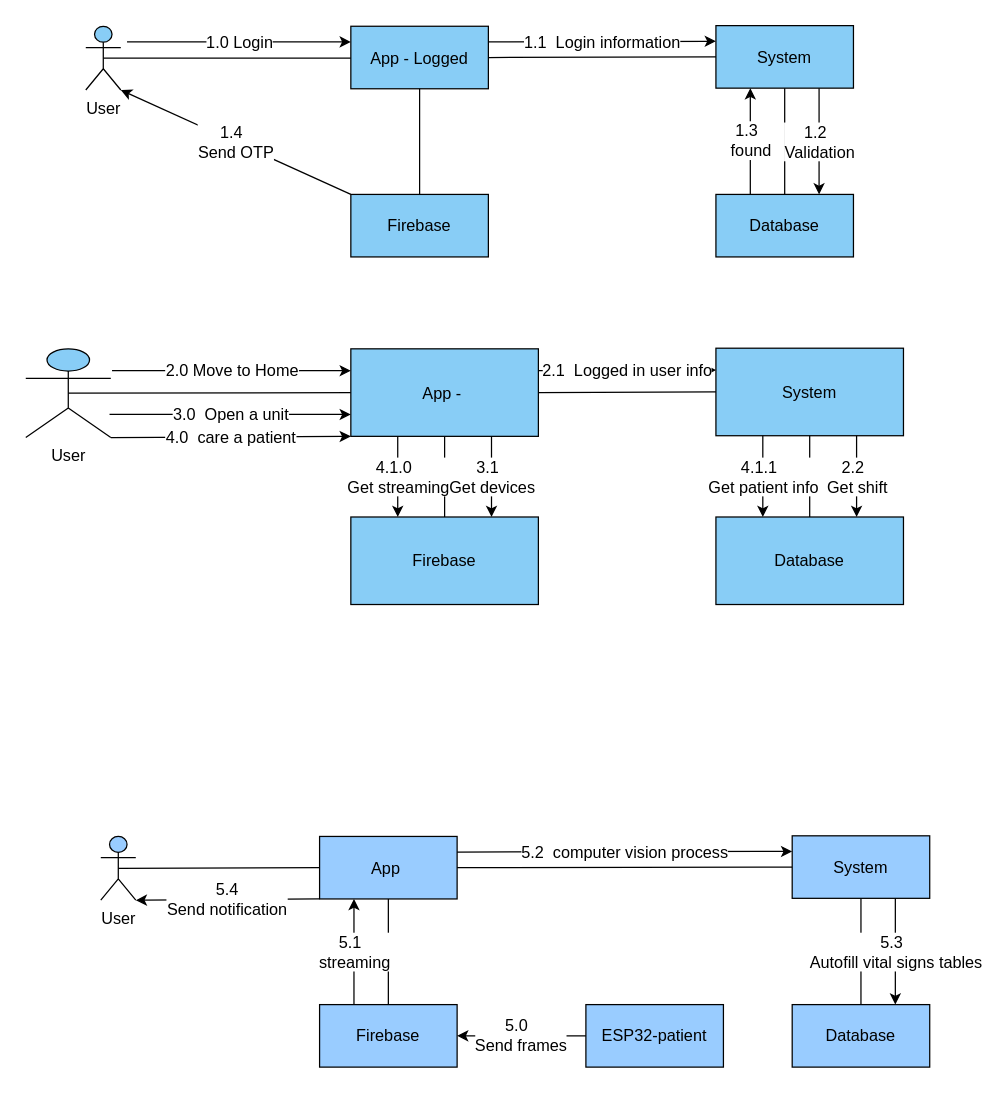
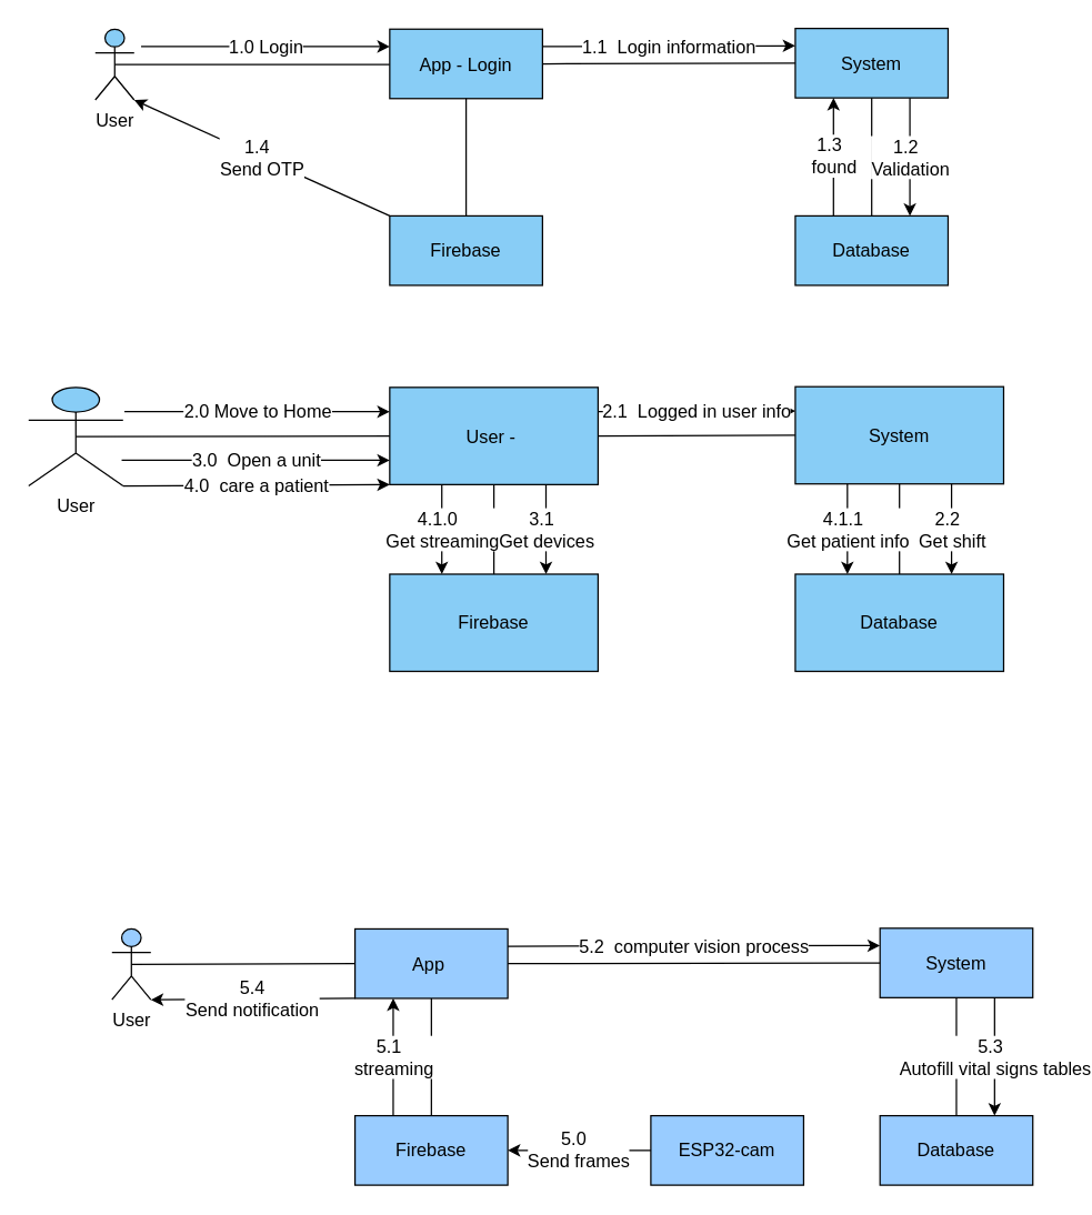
- <mxCell id="3" value="App - Logged" style="html=1;whiteSpace=wrap;fillColor=#88CDF6;strokeWidth=1;fontSize=13;" parent="1" vertex="1"><mxGeometry x="280" y="20.5" width="110" height="50" as="geometry" /></mxCell>
+ <mxCell id="3" value="App - Login" style="html=1;whiteSpace=wrap;fillColor=#88CDF6;strokeWidth=1;fontSize=13;" parent="1" vertex="1"><mxGeometry x="280" y="20.5" width="110" height="50" as="geometry" /></mxCell>
- <mxCell id="16" value="App -&amp;nbsp;" style="html=1;whiteSpace=wrap;fillColor=#88CDF6;strokeWidth=1;fontSize=13;" parent="1" vertex="1"><mxGeometry x="280" y="278.5" width="150" height="70" as="geometry" /></mxCell>
+ <mxCell id="16" value="User -&amp;nbsp;" style="html=1;whiteSpace=wrap;fillColor=#88CDF6;strokeWidth=1;fontSize=13;" parent="1" vertex="1"><mxGeometry x="280" y="278.5" width="150" height="70" as="geometry" /></mxCell>
- <mxCell id="45" value="ESP32-patient" style="html=1;whiteSpace=wrap;fillColor=#99CCFF;strokeWidth=1;fontSize=13;" parent="1" vertex="1"><mxGeometry x="468" y="803" width="110" height="50" as="geometry" /></mxCell>
+ <mxCell id="45" value="ESP32-cam" style="html=1;whiteSpace=wrap;fillColor=#99CCFF;strokeWidth=1;fontSize=13;" parent="1" vertex="1"><mxGeometry x="468" y="803" width="110" height="50" as="geometry" /></mxCell>
